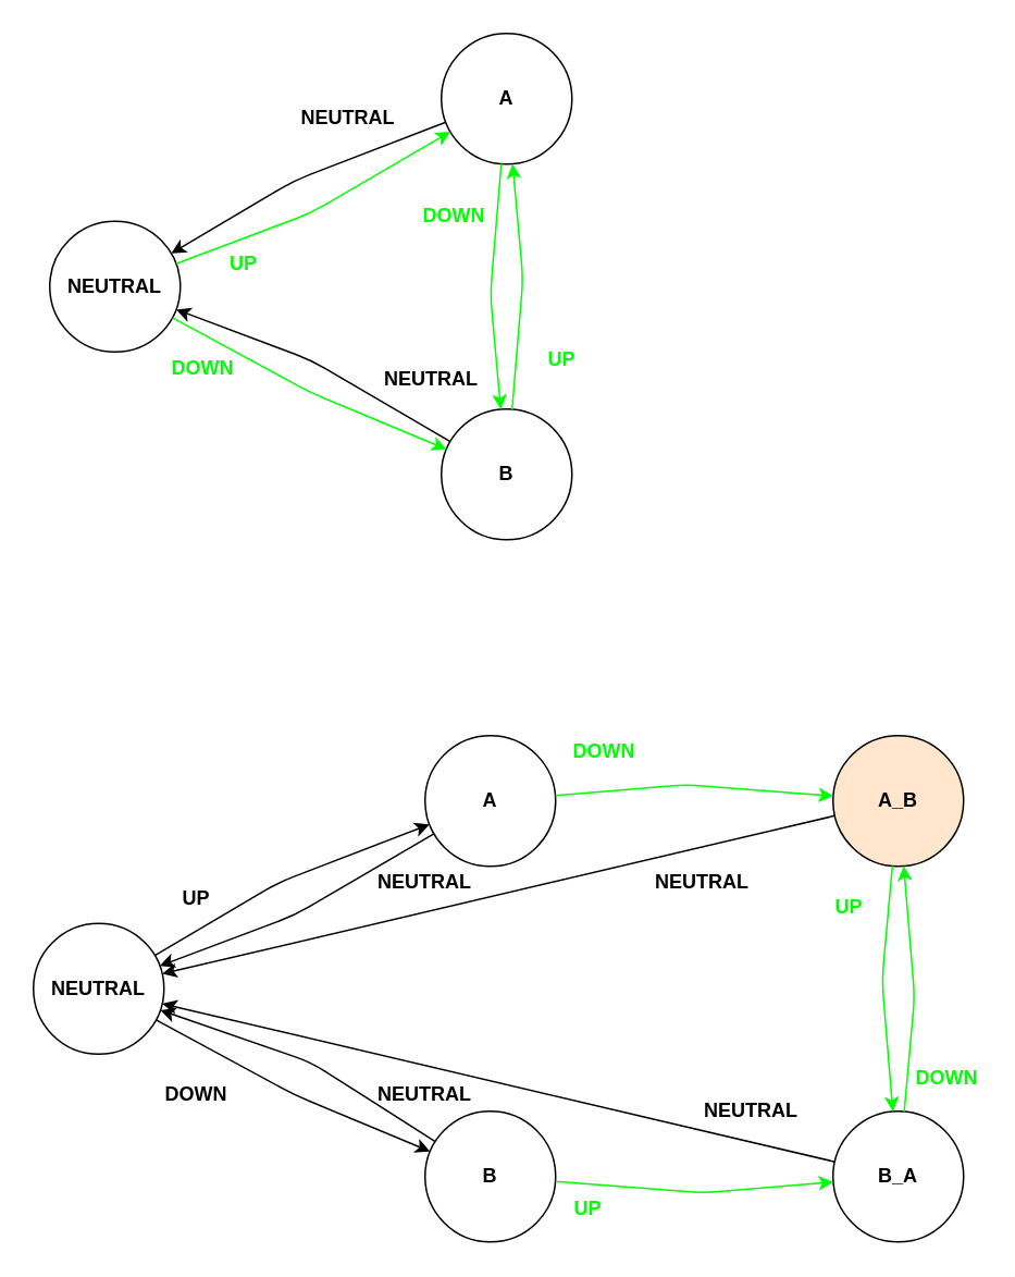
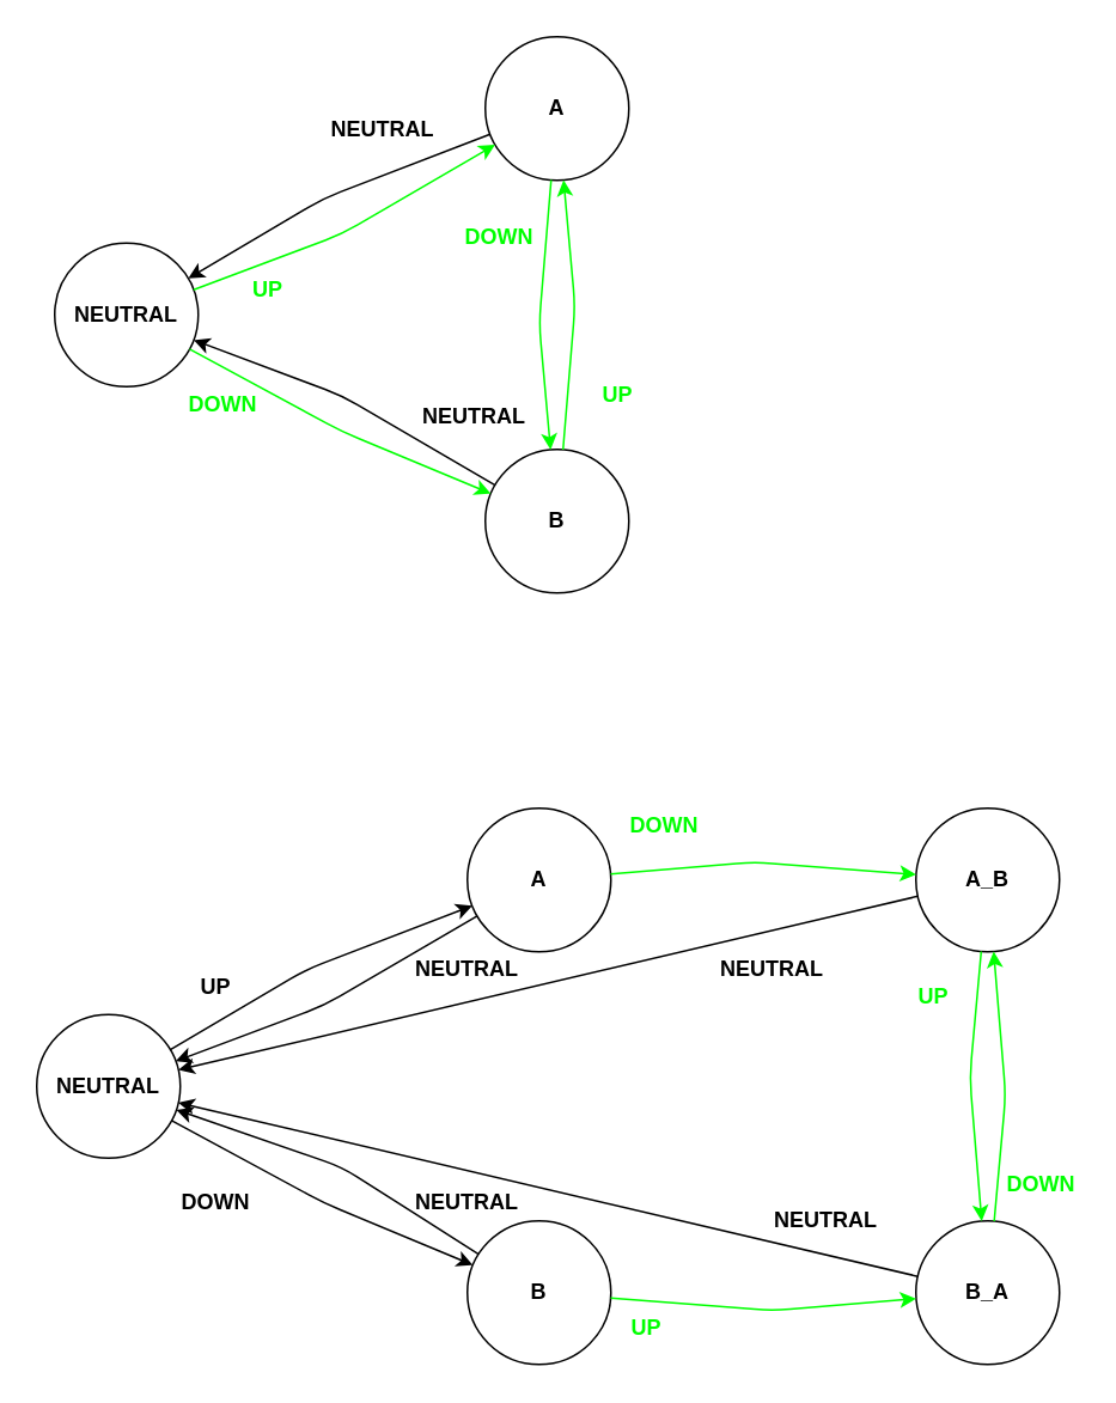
- <mxCell id="20" value="A_B" style="ellipse;whiteSpace=wrap;html=1;aspect=fixed;fontStyle=1;fillColor=#ffe6cc;" vertex="1" parent="1"><mxGeometry x="510" y="450" width="80" height="80" as="geometry" /></mxCell>
+ <mxCell id="20" value="A_B" style="ellipse;whiteSpace=wrap;html=1;aspect=fixed;fontStyle=1" vertex="1" parent="1"><mxGeometry x="510" y="450" width="80" height="80" as="geometry" /></mxCell>
